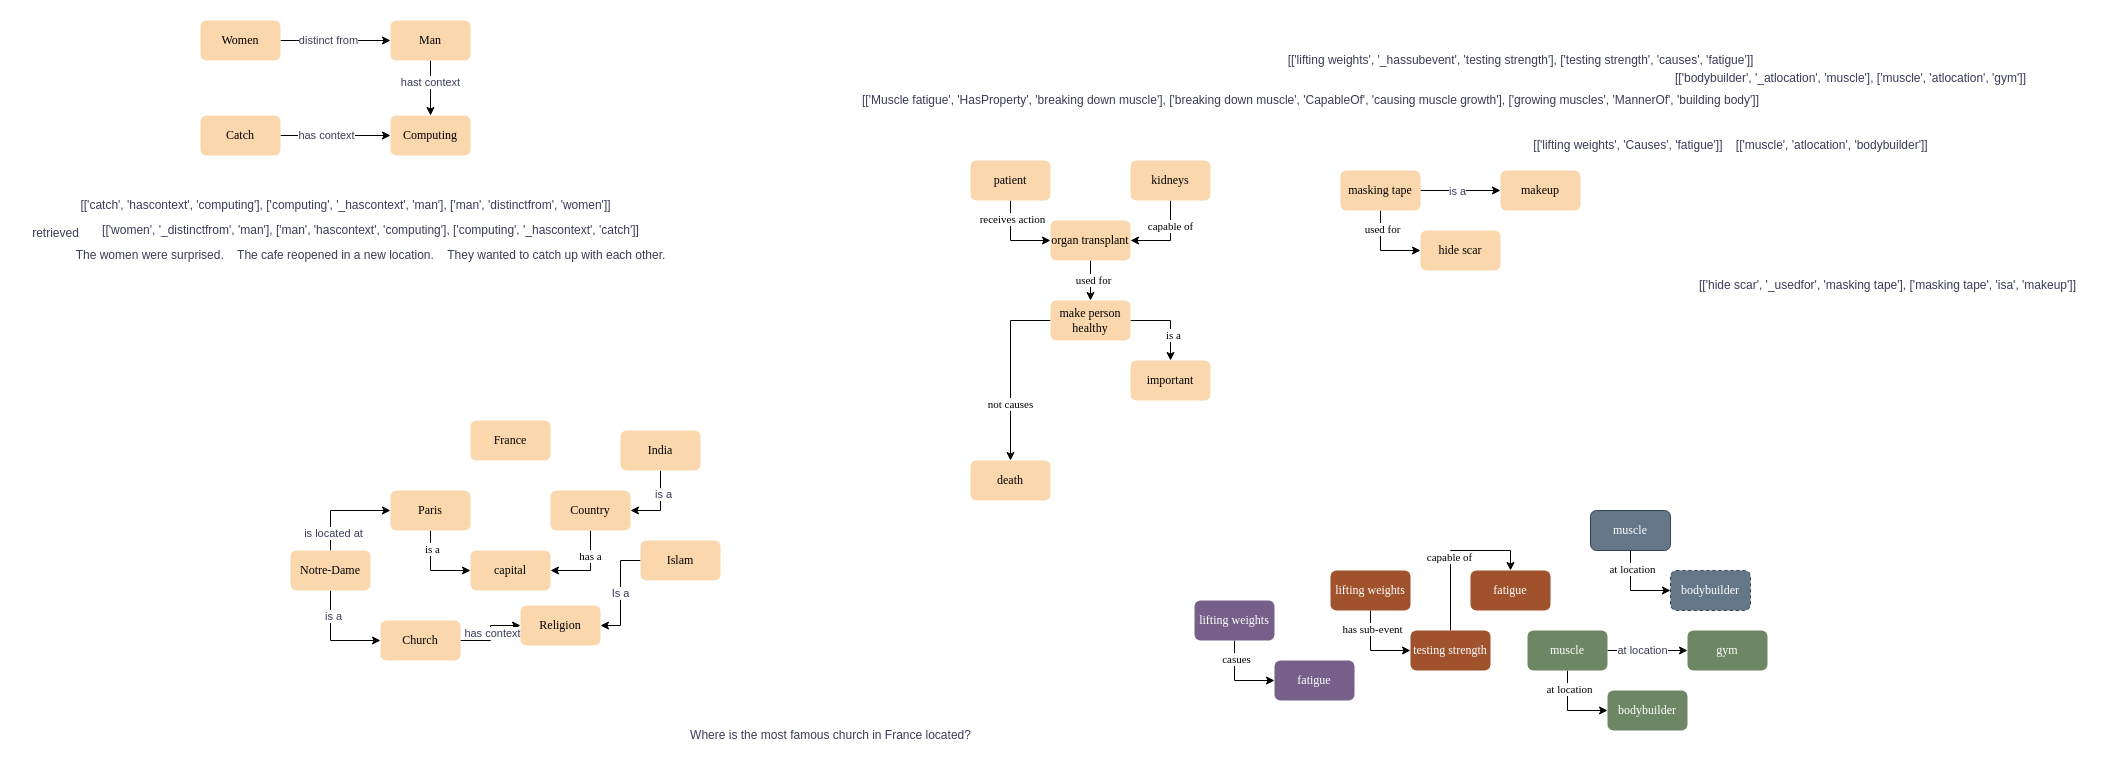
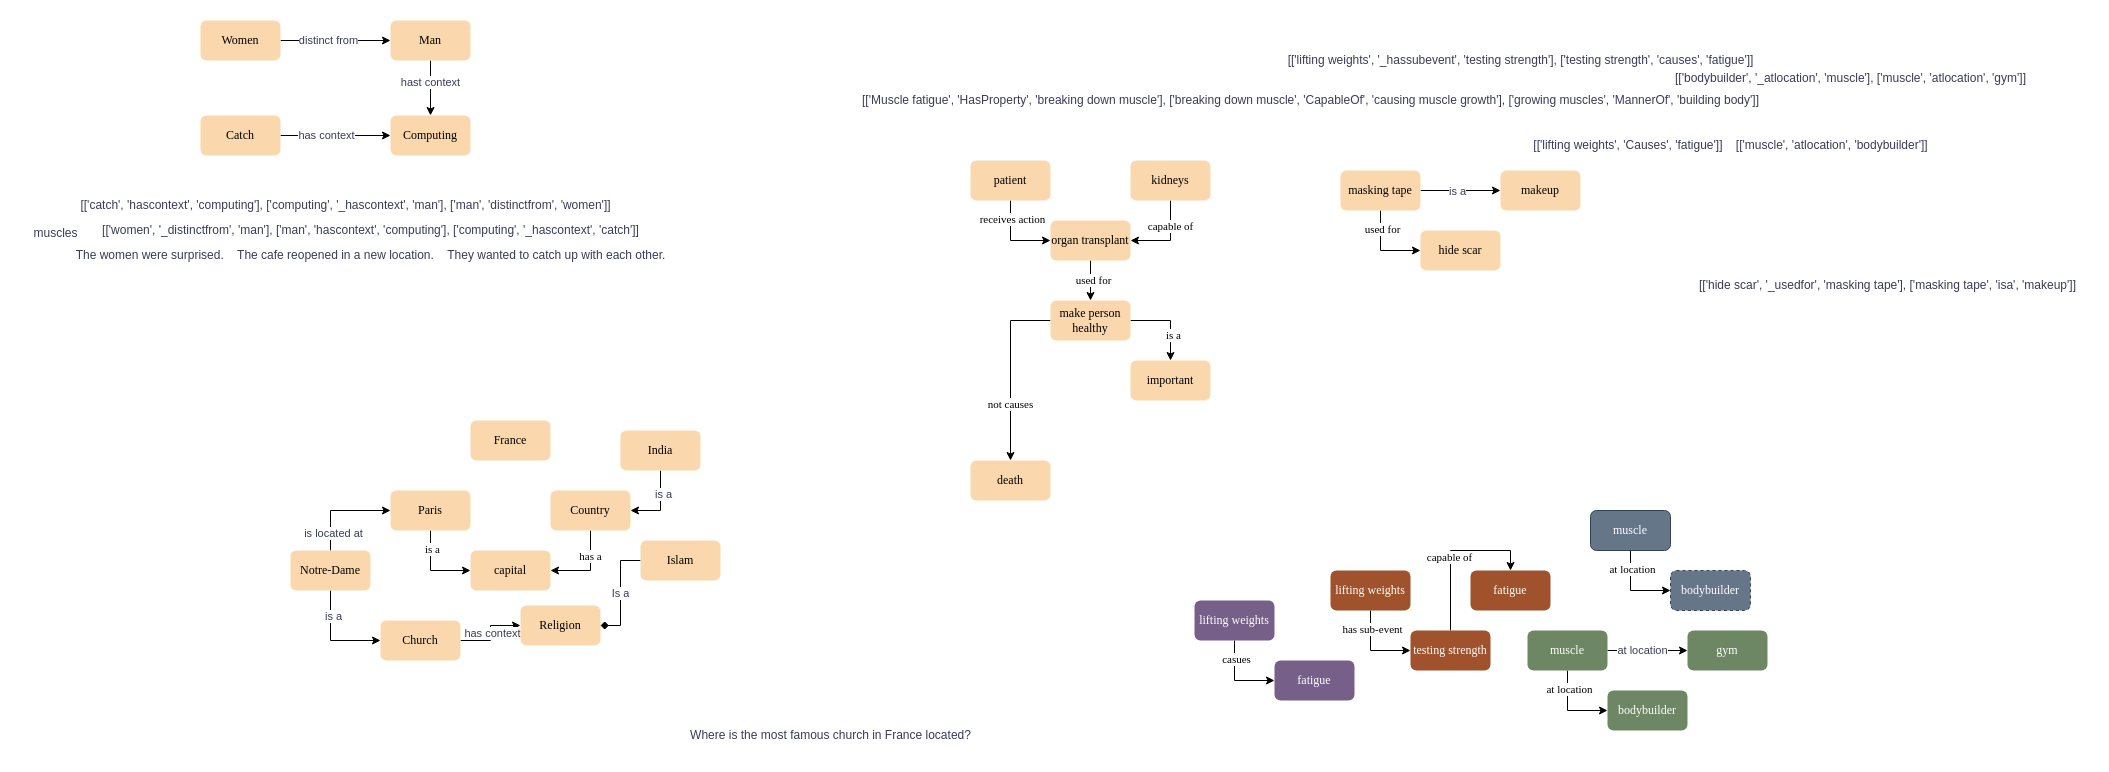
- <mxCell id="86" value="&lt;div&gt;retrieved&lt;/div&gt;&lt;div&gt;&lt;br&gt;&lt;/div&gt;" style="text;html=1;align=center;verticalAlign=middle;resizable=0;points=[];autosize=1;strokeColor=none;fillColor=none;fontColor=#393C56;" vertex="1" parent="1"><mxGeometry x="20" y="220" width="70" height="40" as="geometry" /></mxCell>
+ <mxCell id="86" value="&lt;div&gt;muscles&lt;/div&gt;&lt;div&gt;&lt;br&gt;&lt;/div&gt;" style="text;html=1;align=center;verticalAlign=middle;resizable=0;points=[];autosize=1;strokeColor=none;fillColor=none;fontColor=#393C56;" vertex="1" parent="1"><mxGeometry x="20" y="220" width="70" height="40" as="geometry" /></mxCell>
- <mxCell id="72" value="Is a" style="edgeStyle=orthogonalEdgeStyle;rounded=0;orthogonalLoop=1;jettySize=auto;html=1;entryX=1;entryY=0.5;entryDx=0;entryDy=0;strokeColor=#000000;fontColor=#393C56;fillColor=#F2CC8F;" edge="1" parent="1" source="73" target="71"><mxGeometry relative="1" as="geometry" /></mxCell>
+ <mxCell id="72" value="Is a" style="edgeStyle=orthogonalEdgeStyle;rounded=0;orthogonalLoop=1;jettySize=auto;html=1;entryX=1;entryY=0.5;entryDx=0;entryDy=0;strokeColor=#000000;fontColor=#393C56;fillColor=#F2CC8F;endArrow=diamond;" edge="1" parent="1" source="73" target="71"><mxGeometry relative="1" as="geometry" /></mxCell>
